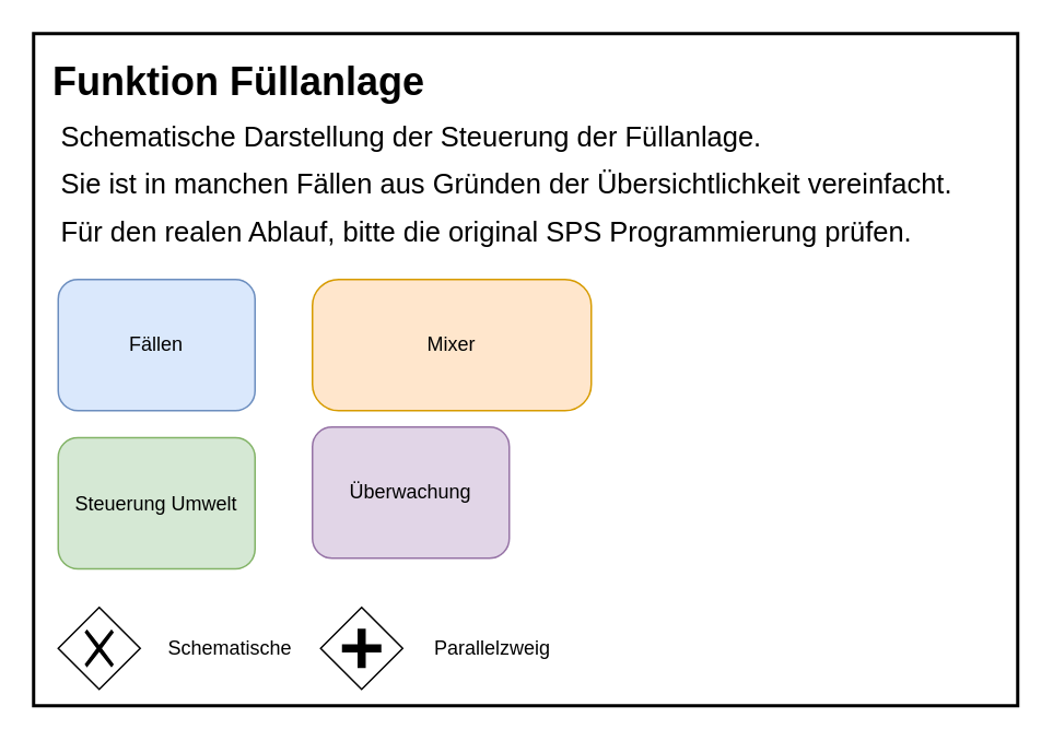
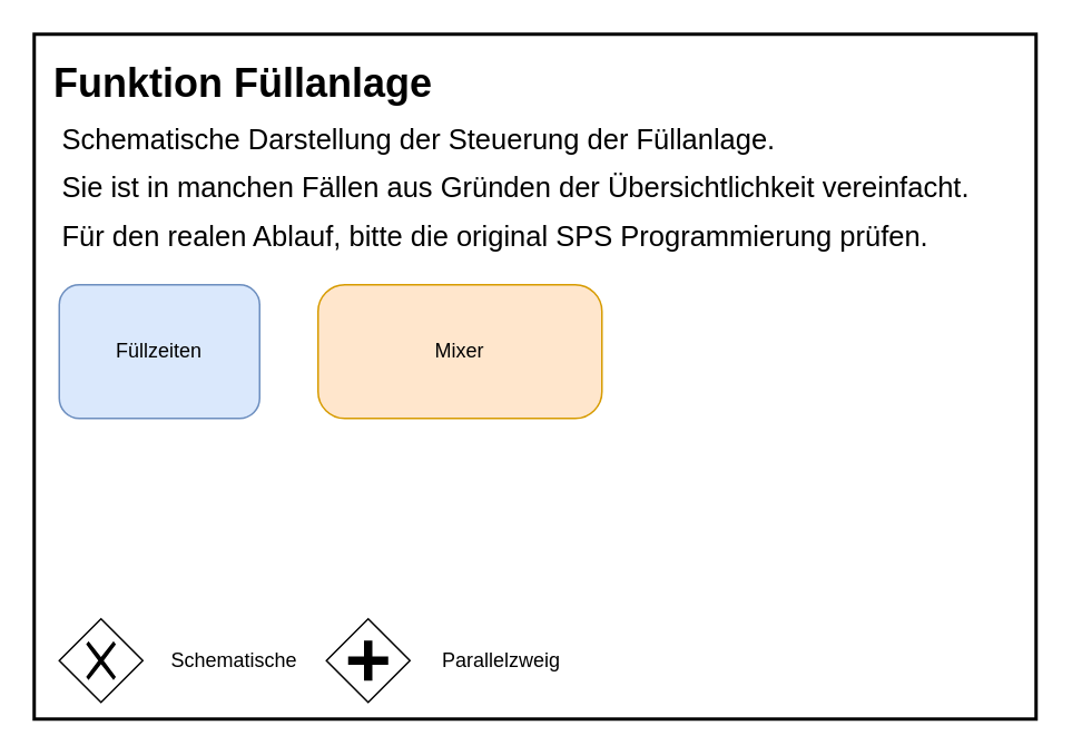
- <mxCell id="9" value="Fällen" style="shape=ext;rounded=1;html=1;whiteSpace=wrap;fillColor=#dae8fc;strokeColor=#6c8ebf;" vertex="1" parent="1"><mxGeometry x="35" y="170" width="120" height="80" as="geometry" /></mxCell>
+ <mxCell id="9" value="Füllzeiten" style="shape=ext;rounded=1;html=1;whiteSpace=wrap;fillColor=#dae8fc;strokeColor=#6c8ebf;" vertex="1" parent="1"><mxGeometry x="35" y="170" width="120" height="80" as="geometry" /></mxCell>
- <mxCell id="3" value="Überwachung" style="shape=ext;rounded=1;html=1;whiteSpace=wrap;fillColor=#e1d5e7;strokeColor=#9673a6;" vertex="1" parent="1"><mxGeometry x="190" y="260" width="120" height="80" as="geometry" /></mxCell>
- <mxCell id="8" value="Steuerung Umwelt" style="shape=ext;rounded=1;html=1;whiteSpace=wrap;fillColor=#d5e8d4;strokeColor=#82b366;" vertex="1" parent="1"><mxGeometry x="35" y="266.5" width="120" height="80" as="geometry" /></mxCell>
